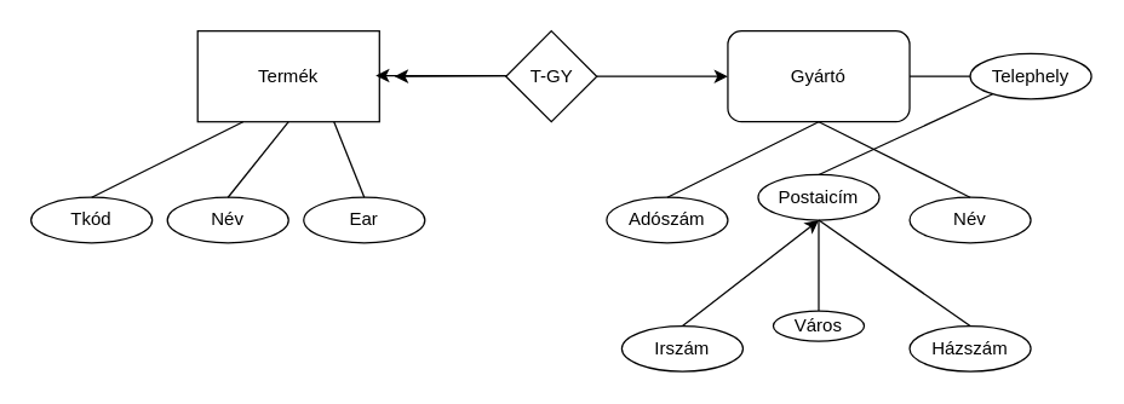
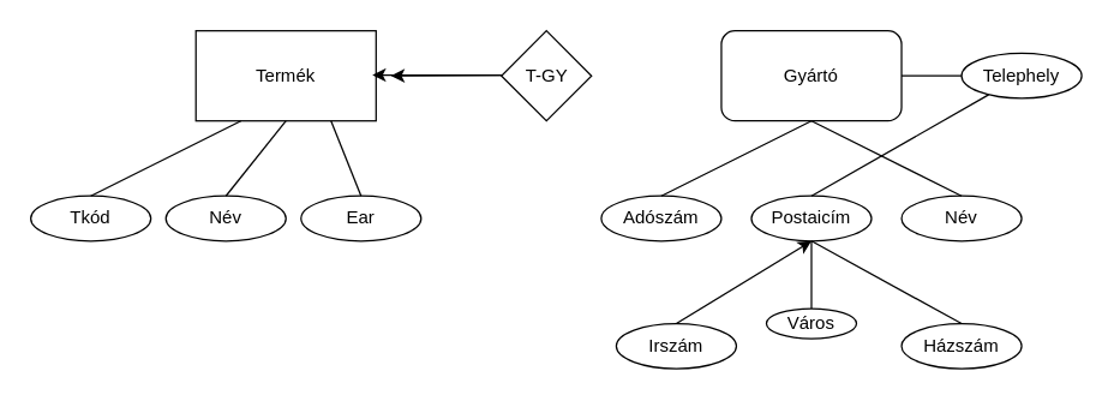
- <mxCell id="15" value="" style="endArrow=classic;html=1;rounded=0;exitX=1;exitY=0.5;exitDx=0;exitDy=0;entryX=0;entryY=0.5;entryDx=0;entryDy=0;" edge="1" parent="1" source="4" target="2"><mxGeometry width="50" height="50" relative="1" as="geometry"><mxPoint x="370" y="80" as="sourcePoint" /><mxPoint x="470" y="40" as="targetPoint" /><Array as="points" /></mxGeometry></mxCell>
- <mxCell id="12" value="Postaicím" style="ellipse;whiteSpace=wrap;html=1;" vertex="1" parent="1"><mxGeometry x="500" y="115" width="80" height="30" as="geometry" /></mxCell>
+ <mxCell id="12" value="Postaicím" style="ellipse;whiteSpace=wrap;html=1;" vertex="1" parent="1"><mxGeometry x="500" y="130" width="80" height="30" as="geometry" /></mxCell>
